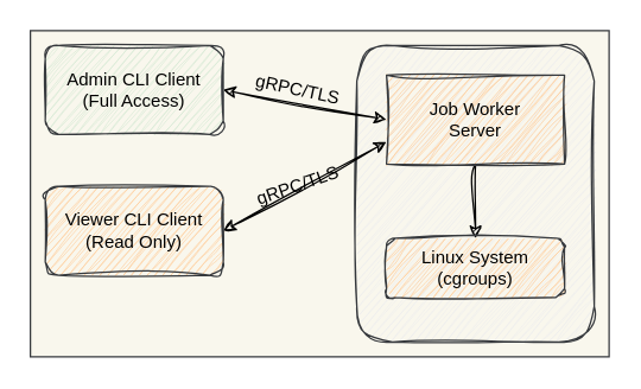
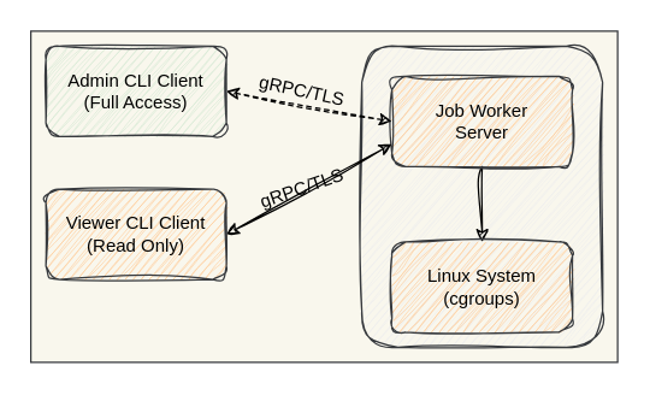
- <mxCell id="8" value="" style="endArrow=classic;startArrow=classic;html=1;rounded=0;exitX=1;exitY=0.5;exitDx=0;exitDy=0;entryX=0;entryY=0.5;entryDx=0;entryDy=0;strokeColor=#000000;shadow=0;sketch=1;curveFitting=1;jiggle=2;" parent="1" source="4" target="6" edge="1"><mxGeometry width="50" height="50" relative="1" as="geometry"><mxPoint x="160" y="180" as="sourcePoint" /><mxPoint x="210" y="130" as="targetPoint" /></mxGeometry></mxCell>
+ <mxCell id="8" value="" style="endArrow=classic;startArrow=classic;html=1;rounded=0;exitX=1;exitY=0.5;exitDx=0;exitDy=0;entryX=0;entryY=0.5;entryDx=0;entryDy=0;strokeColor=#000000;shadow=0;sketch=1;curveFitting=1;jiggle=2;dashed=1;" parent="1" source="4" target="6" edge="1"><mxGeometry width="50" height="50" relative="1" as="geometry"><mxPoint x="160" y="180" as="sourcePoint" /><mxPoint x="210" y="130" as="targetPoint" /></mxGeometry></mxCell>
- <mxCell id="6" value="Job Worker&lt;div&gt;Server&lt;/div&gt;" style="whiteSpace=wrap;html=1;fillColor=#ffcc99;strokeColor=#36393d;fontColor=#000000;sketch=1;curveFitting=1;jiggle=2;rounded=0;" parent="1" vertex="1"><mxGeometry x="260" y="50" width="120" height="60" as="geometry" /></mxCell>
+ <mxCell id="6" value="Job Worker&lt;div&gt;Server&lt;/div&gt;" style="rounded=1;whiteSpace=wrap;html=1;fillColor=#ffcc99;strokeColor=#36393d;fontColor=#000000;sketch=1;curveFitting=1;jiggle=2;" parent="1" vertex="1"><mxGeometry x="260" y="50" width="120" height="60" as="geometry" /></mxCell>
- <mxCell id="7" value="Linux System&lt;div&gt;(cgroups)&lt;/div&gt;" style="rounded=1;whiteSpace=wrap;html=1;fillColor=#ffcc99;strokeColor=#36393d;fontColor=#000000;sketch=1;curveFitting=1;jiggle=2;" parent="1" vertex="1"><mxGeometry x="260" y="160" width="120" height="40" as="geometry" /></mxCell>
+ <mxCell id="7" value="Linux System&lt;div&gt;(cgroups)&lt;/div&gt;" style="rounded=1;whiteSpace=wrap;html=1;fillColor=#ffcc99;strokeColor=#36393d;fontColor=#000000;sketch=1;curveFitting=1;jiggle=2;" parent="1" vertex="1"><mxGeometry x="260" y="160" width="120" height="60" as="geometry" /></mxCell>
